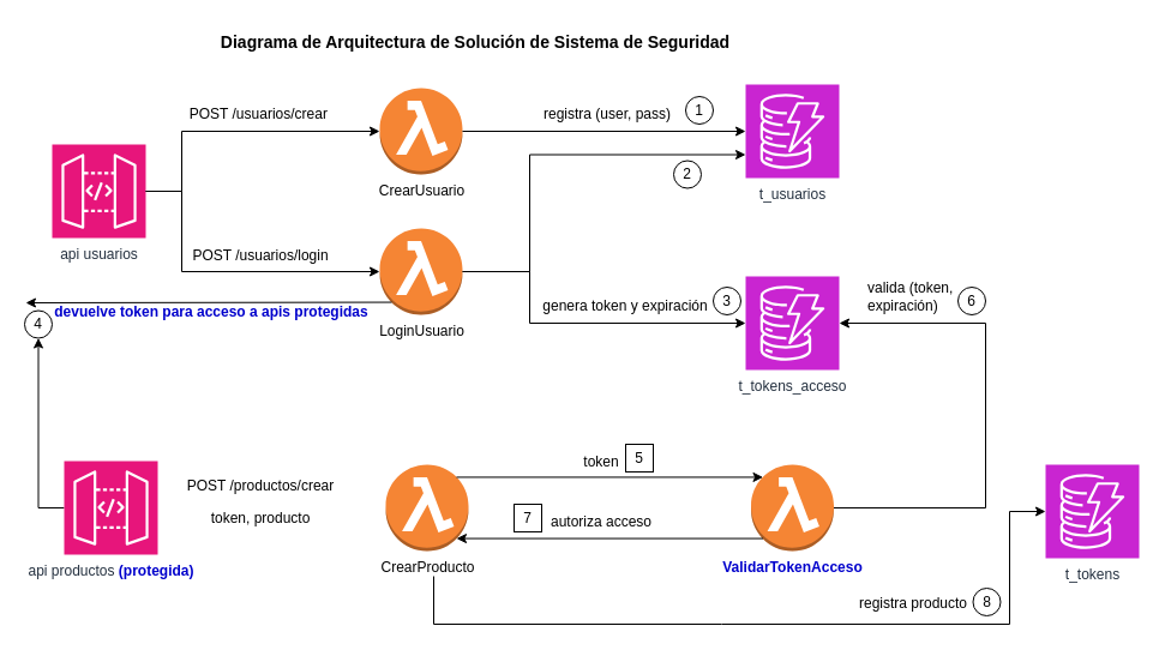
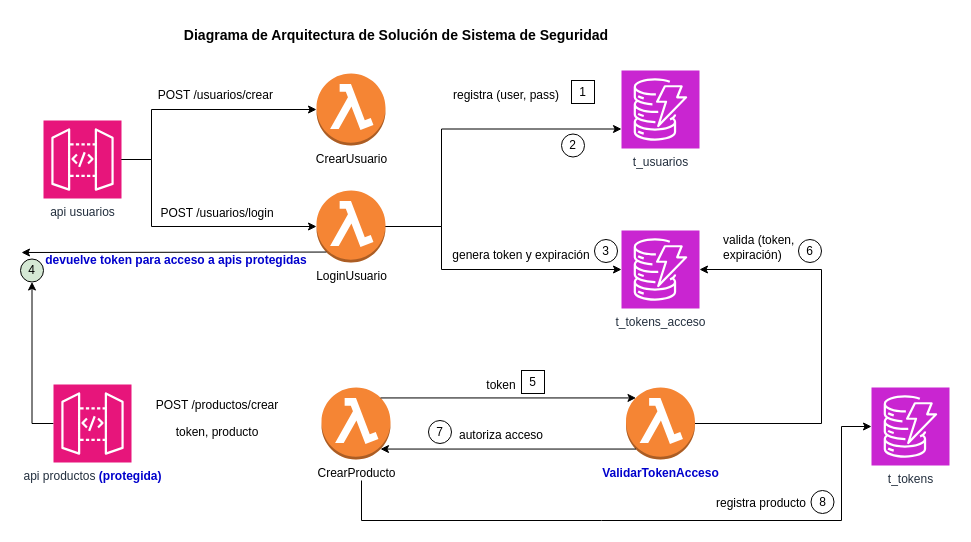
- <mxCell id="26" value="1" style="ellipse;whiteSpace=wrap;html=1;aspect=fixed;" vertex="1" parent="1"><mxGeometry x="571" y="80" width="23" height="23" as="geometry" /></mxCell>
+ <mxCell id="26" value="1" style="whiteSpace=wrap;html=1;aspect=fixed;rounded=0;" vertex="1" parent="1"><mxGeometry x="571" y="80" width="23" height="23" as="geometry" /></mxCell>
- <mxCell id="9" style="edgeStyle=orthogonalEdgeStyle;rounded=0;orthogonalLoop=1;jettySize=auto;html=1;entryX=0;entryY=0.5;entryDx=0;entryDy=0;entryPerimeter=0;" edge="1" parent="1" source="5" target="3"><mxGeometry relative="1" as="geometry" /></mxCell>
- <mxCell id="29" value="4" style="ellipse;whiteSpace=wrap;html=1;aspect=fixed;" vertex="1" parent="1"><mxGeometry x="20" y="258.5" width="23" height="23" as="geometry" /></mxCell>
+ <mxCell id="29" value="4" style="ellipse;whiteSpace=wrap;html=1;aspect=fixed;fillColor=#d5e8d4;" vertex="1" parent="1"><mxGeometry x="20" y="258.5" width="23" height="23" as="geometry" /></mxCell>
- <mxCell id="36" value="7" style="whiteSpace=wrap;html=1;aspect=fixed;rounded=0;" vertex="1" parent="1"><mxGeometry x="428" y="420" width="23" height="23" as="geometry" /></mxCell>
+ <mxCell id="36" value="7" style="ellipse;whiteSpace=wrap;html=1;aspect=fixed;" vertex="1" parent="1"><mxGeometry x="428" y="420" width="23" height="23" as="geometry" /></mxCell>
